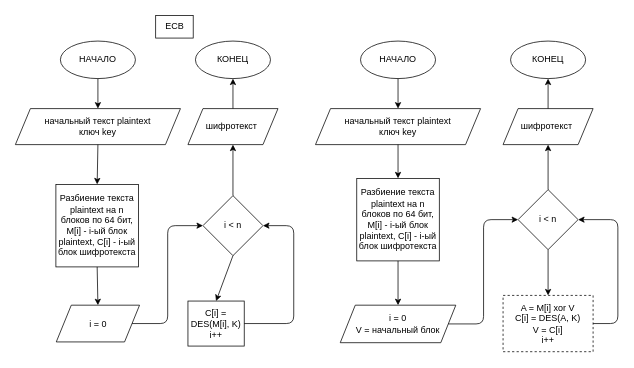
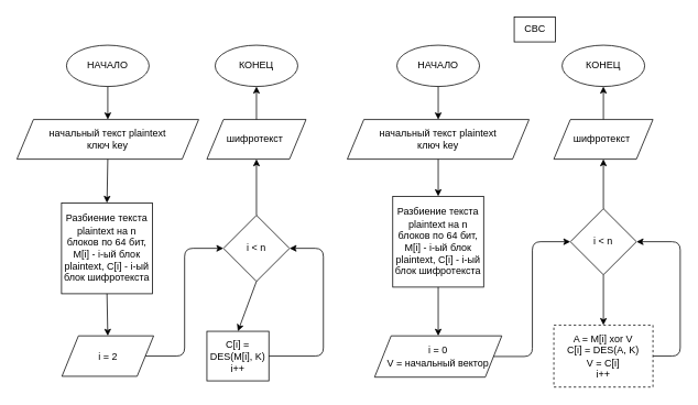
- <mxCell id="10" value="ECB" style="text;html=1;align=center;verticalAlign=middle;resizable=0;points=[];autosize=1;fillColor=none;labelBackgroundColor=none;fontColor=#000000;strokeColor=#000000;" parent="1" vertex="1"><mxGeometry x="207" y="20" width="50" height="30" as="geometry" /></mxCell>
+ <mxCell id="26" value="CBC" style="text;html=1;align=center;verticalAlign=middle;resizable=0;points=[];autosize=1;fillColor=none;labelBackgroundColor=none;fontColor=#000000;strokeColor=#000000;" parent="1" vertex="1"><mxGeometry x="622" y="20" width="50" height="30" as="geometry" /></mxCell>
- <mxCell id="9" value="i = 0" style="shape=parallelogram;perimeter=parallelogramPerimeter;whiteSpace=wrap;html=1;fixedSize=1;labelBackgroundColor=none;fillColor=none;fontColor=#000000;strokeColor=#000000;" parent="1" vertex="1"><mxGeometry x="74.5" y="406" width="111" height="49" as="geometry" /></mxCell>
+ <mxCell id="9" value="i = 2" style="shape=parallelogram;perimeter=parallelogramPerimeter;whiteSpace=wrap;html=1;fixedSize=1;labelBackgroundColor=none;fillColor=none;fontColor=#000000;strokeColor=#000000;" parent="1" vertex="1"><mxGeometry x="74.5" y="406" width="111" height="49" as="geometry" /></mxCell>
- <mxCell id="25" value="i = 0&lt;br&gt;V = начальный блок" style="shape=parallelogram;perimeter=parallelogramPerimeter;whiteSpace=wrap;html=1;fixedSize=1;labelBackgroundColor=none;fillColor=none;fontColor=#000000;strokeColor=#000000;" parent="1" vertex="1"><mxGeometry x="453" y="406" width="154" height="50" as="geometry" /></mxCell>
+ <mxCell id="25" value="i = 0&lt;br&gt;V = начальный вектор" style="shape=parallelogram;perimeter=parallelogramPerimeter;whiteSpace=wrap;html=1;fixedSize=1;labelBackgroundColor=none;fillColor=none;fontColor=#000000;strokeColor=#000000;" parent="1" vertex="1"><mxGeometry x="453" y="406" width="154" height="50" as="geometry" /></mxCell>
